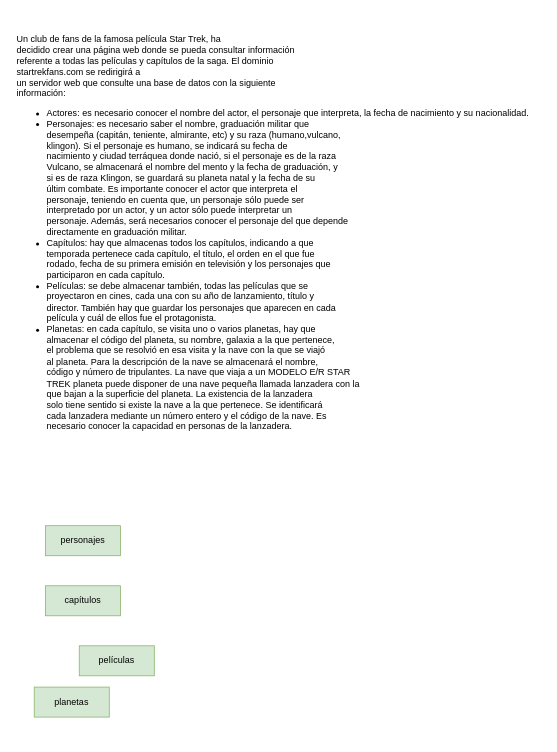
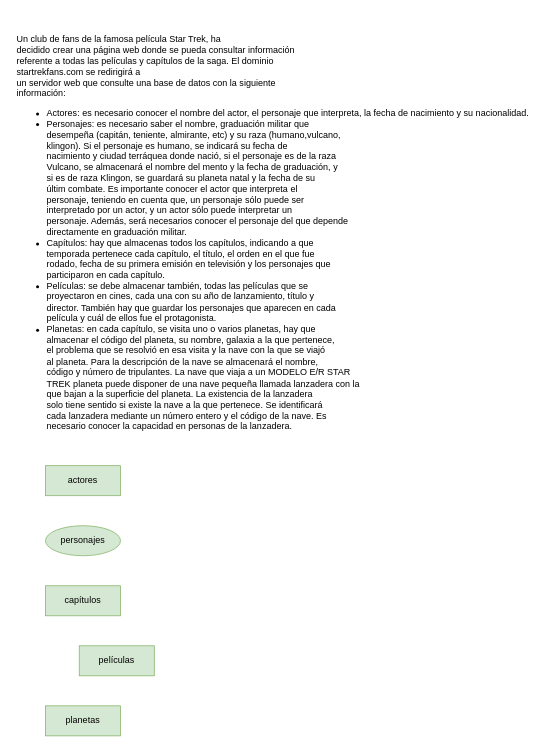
+ <mxCell id="3" value="actores" style="whiteSpace=wrap;html=1;align=center;fillColor=#d5e8d4;strokeColor=#82b366;" vertex="1" parent="1"><mxGeometry x="60" y="620" width="100" height="40" as="geometry" /></mxCell>
- <mxCell id="4" value="personajes" style="whiteSpace=wrap;html=1;align=center;fillColor=#d5e8d4;strokeColor=#82b366;" vertex="1" parent="1"><mxGeometry x="60" y="700" width="100" height="40" as="geometry" /></mxCell>
+ <mxCell id="4" value="personajes" style="ellipse;whiteSpace=wrap;html=1;align=center;fillColor=#d5e8d4;strokeColor=#82b366;" vertex="1" parent="1"><mxGeometry x="60" y="700" width="100" height="40" as="geometry" /></mxCell>
- <mxCell id="7" value="planetas" style="whiteSpace=wrap;html=1;align=center;fillColor=#d5e8d4;strokeColor=#82b366;" vertex="1" parent="1"><mxGeometry x="45" y="915" width="100" height="40" as="geometry" /></mxCell>
+ <mxCell id="7" value="planetas" style="whiteSpace=wrap;html=1;align=center;fillColor=#d5e8d4;strokeColor=#82b366;" vertex="1" parent="1"><mxGeometry x="60" y="940" width="100" height="40" as="geometry" /></mxCell>
